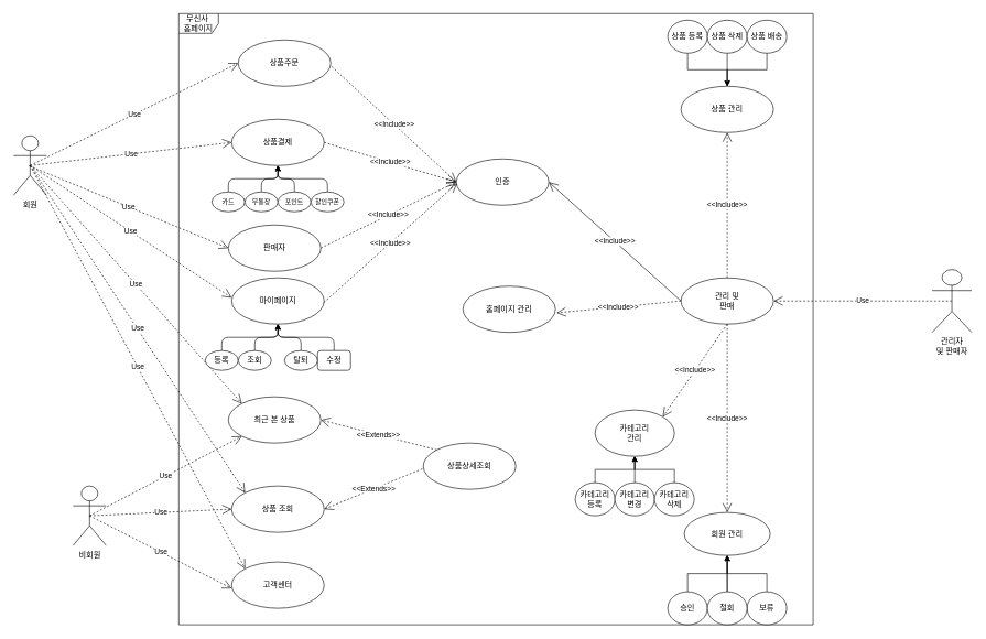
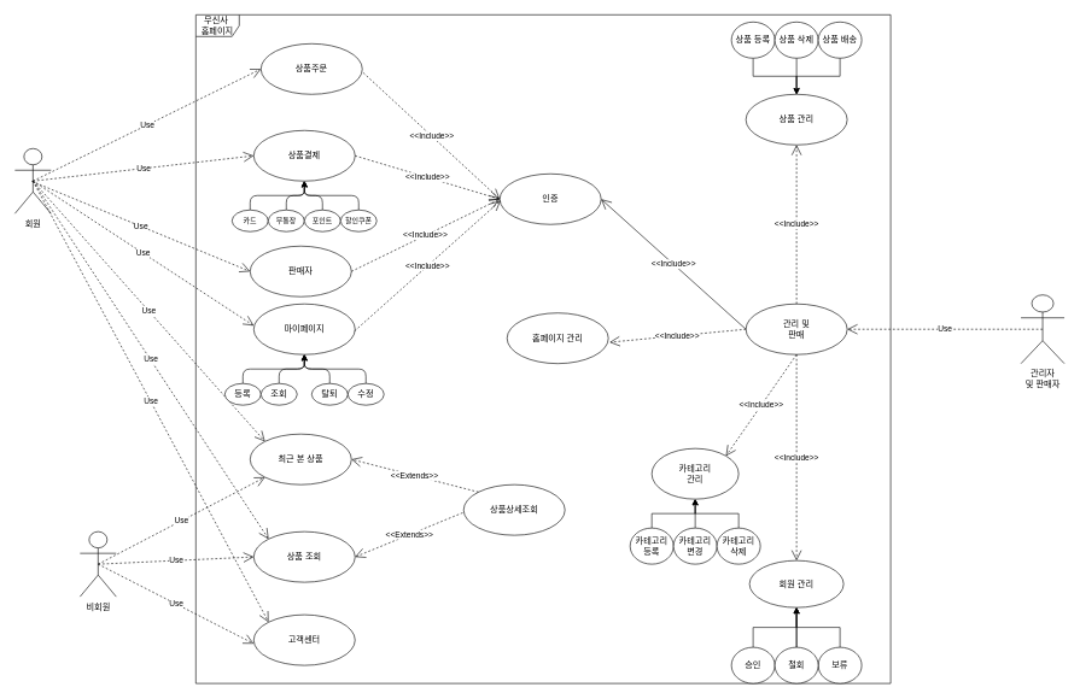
- <mxCell id="32" value="수정" style="whiteSpace=wrap;html=1;rounded=1;" parent="1" vertex="1"><mxGeometry x="480" y="530" width="50" height="30" as="geometry" /></mxCell>
+ <mxCell id="32" value="수정" style="ellipse;whiteSpace=wrap;html=1;rounded=1;" parent="1" vertex="1"><mxGeometry x="480" y="530" width="50" height="30" as="geometry" /></mxCell>
